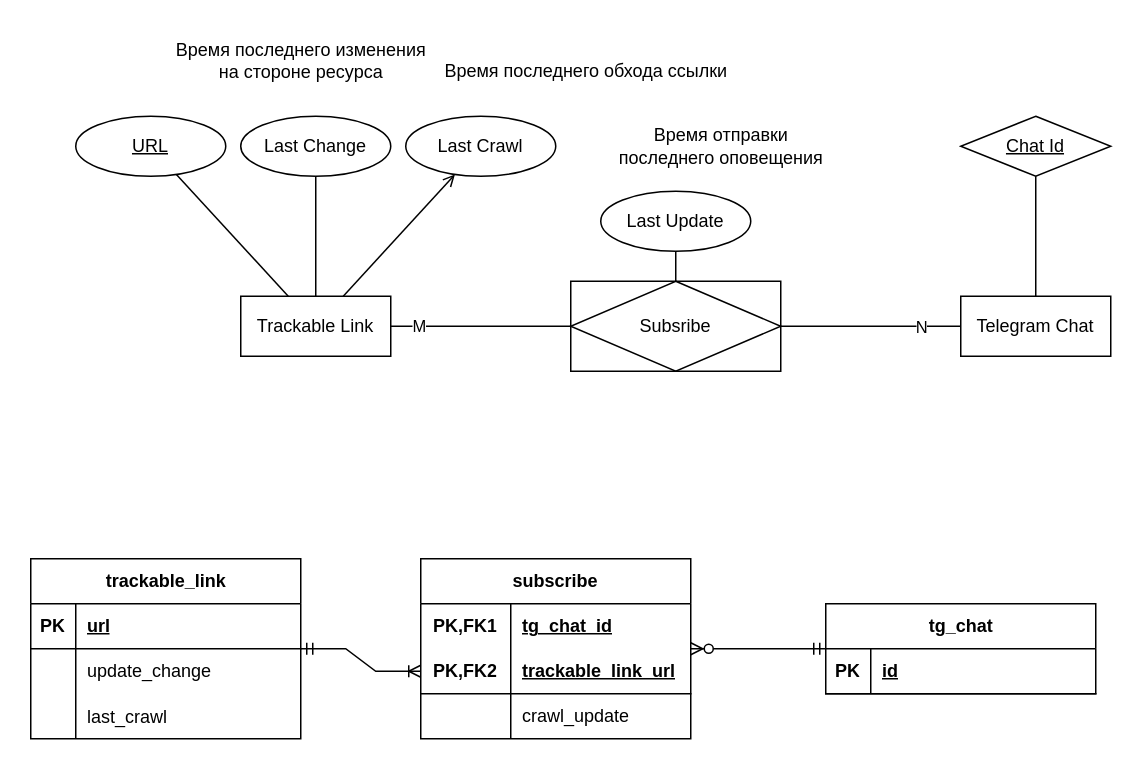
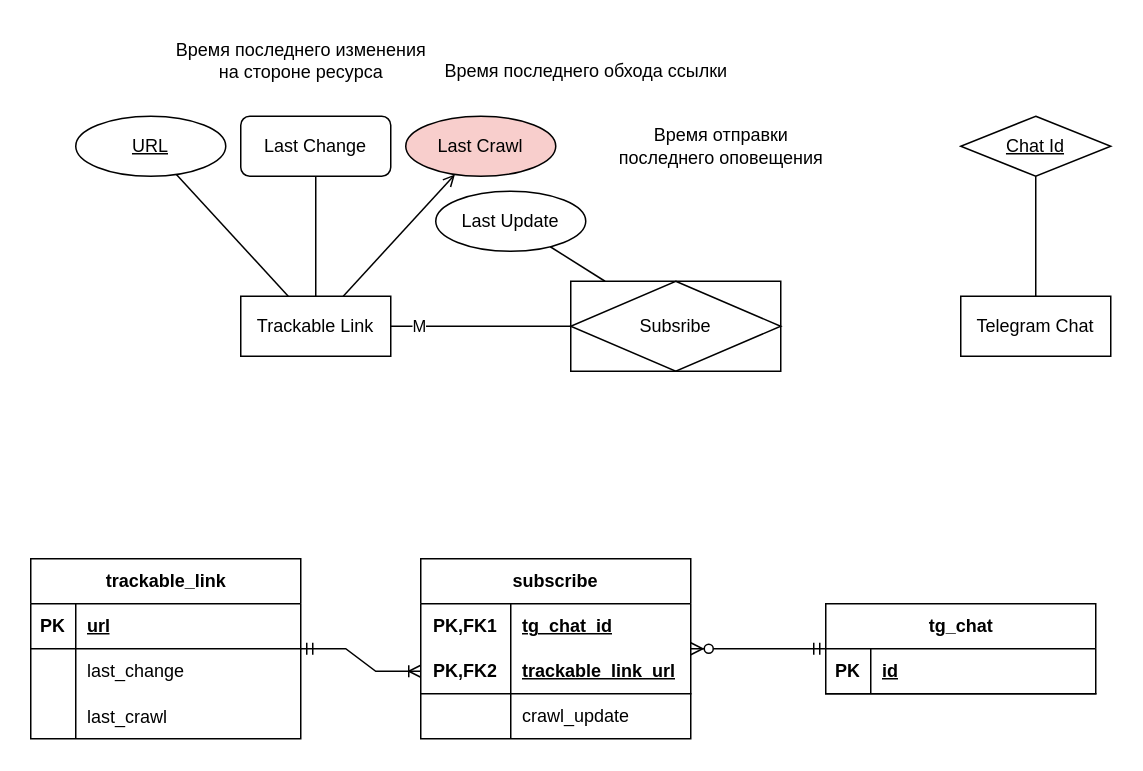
- <mxCell id="3" value="Last Change" style="ellipse;whiteSpace=wrap;html=1;align=center;" parent="1" vertex="1"><mxGeometry x="160" y="77" width="100" height="40" as="geometry" /></mxCell>
+ <mxCell id="3" value="Last Change" style="whiteSpace=wrap;html=1;align=center;rounded=1;" parent="1" vertex="1"><mxGeometry x="160" y="77" width="100" height="40" as="geometry" /></mxCell>
- <mxCell id="43" value="Last Crawl" style="ellipse;whiteSpace=wrap;html=1;align=center;" vertex="1" parent="1"><mxGeometry x="270" y="77" width="100" height="40" as="geometry" /></mxCell>
+ <mxCell id="43" value="Last Crawl" style="ellipse;whiteSpace=wrap;html=1;align=center;fillColor=#f8cecc;" vertex="1" parent="1"><mxGeometry x="270" y="77" width="100" height="40" as="geometry" /></mxCell>
- <mxCell id="13" value="Last Update" style="ellipse;whiteSpace=wrap;html=1;align=center;" parent="1" vertex="1"><mxGeometry x="400" y="127" width="100" height="40" as="geometry" /></mxCell>
+ <mxCell id="13" value="Last Update" style="ellipse;whiteSpace=wrap;html=1;align=center;" parent="1" vertex="1"><mxGeometry x="290" y="127" width="100" height="40" as="geometry" /></mxCell>
- <mxCell id="10" value="" style="endArrow=none;html=1;rounded=0;" parent="1" source="2" target="5" edge="1"><mxGeometry relative="1" as="geometry"><mxPoint x="520" y="337" as="sourcePoint" /><mxPoint x="680" y="337" as="targetPoint" /></mxGeometry></mxCell>
- <mxCell id="11" value="N" style="edgeLabel;html=1;align=center;verticalAlign=middle;resizable=0;points=[];" parent="10" vertex="1" connectable="0"><mxGeometry x="0.518" y="1" relative="1" as="geometry"><mxPoint x="2" y="1" as="offset" /></mxGeometry></mxCell>
- <mxCell id="27" value="update_change" style="shape=partialRectangle;connectable=0;fillColor=none;top=0;left=0;bottom=0;right=0;align=left;spacingLeft=6;overflow=hidden;whiteSpace=wrap;html=1;" parent="25" vertex="1"><mxGeometry x="30" width="150" height="30" as="geometry"><mxRectangle width="150" height="30" as="alternateBounds" /></mxGeometry></mxCell>
+ <mxCell id="27" value="last_change" style="shape=partialRectangle;connectable=0;fillColor=none;top=0;left=0;bottom=0;right=0;align=left;spacingLeft=6;overflow=hidden;whiteSpace=wrap;html=1;" parent="25" vertex="1"><mxGeometry x="30" width="150" height="30" as="geometry"><mxRectangle width="150" height="30" as="alternateBounds" /></mxGeometry></mxCell>
